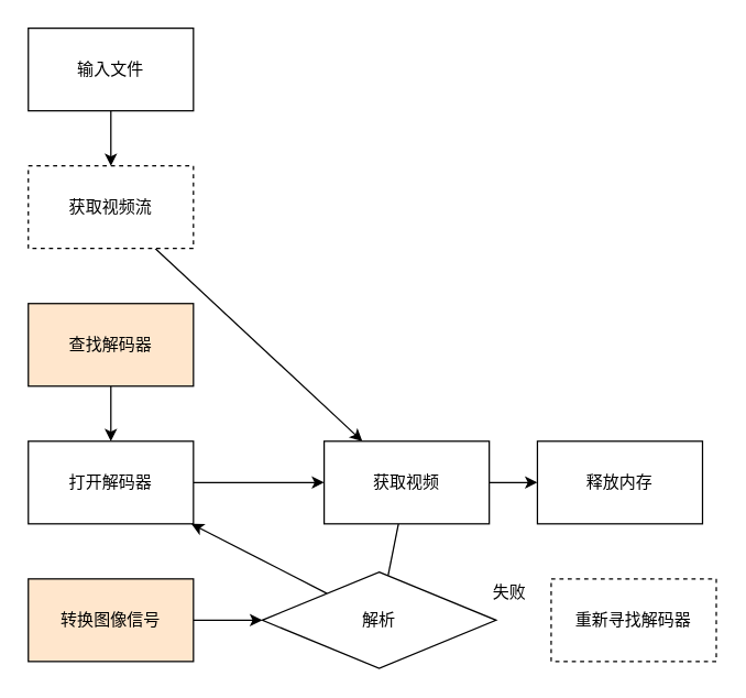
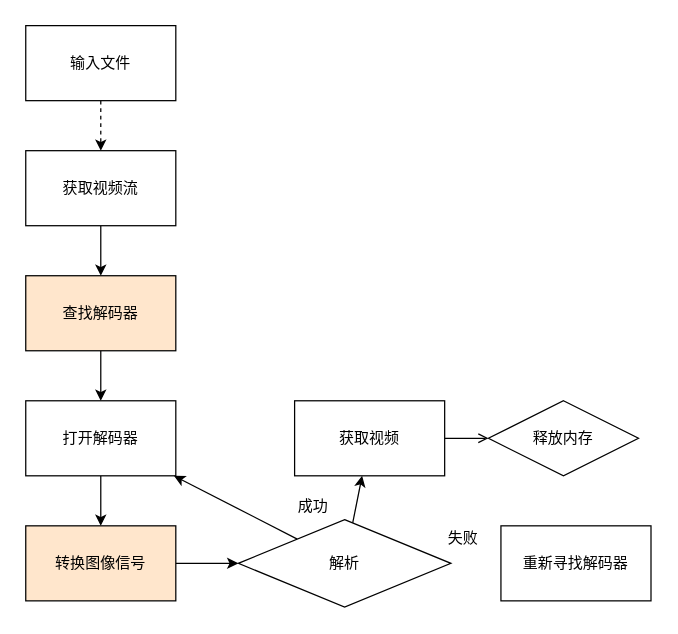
- <mxCell id="2" value="" style="edgeStyle=none;html=1;" edge="1" parent="1" source="3" target="5"><mxGeometry relative="1" as="geometry" /></mxCell>
+ <mxCell id="2" value="" style="edgeStyle=none;html=1;dashed=1;" edge="1" parent="1" source="3" target="5"><mxGeometry relative="1" as="geometry" /></mxCell>
- <mxCell id="5" value="获取视频流" style="rounded=0;whiteSpace=wrap;html=1;dashed=1;" vertex="1" parent="1"><mxGeometry x="20" y="120" width="120" height="60" as="geometry" /></mxCell>
+ <mxCell id="5" value="获取视频流" style="rounded=0;whiteSpace=wrap;html=1;" vertex="1" parent="1"><mxGeometry x="20" y="120" width="120" height="60" as="geometry" /></mxCell>
- <mxCell id="4" value="" style="edgeStyle=none;html=1;" edge="1" parent="1" source="5" target="16"><mxGeometry relative="1" as="geometry" /></mxCell>
+ <mxCell id="4" value="" style="edgeStyle=none;html=1;" edge="1" parent="1" source="5" target="7"><mxGeometry relative="1" as="geometry" /></mxCell>
- <mxCell id="8" value="" style="edgeStyle=none;html=1;" edge="1" parent="1" source="9" target="16"><mxGeometry relative="1" as="geometry" /></mxCell>
+ <mxCell id="8" value="" style="edgeStyle=none;html=1;" edge="1" parent="1" source="9" target="11"><mxGeometry relative="1" as="geometry" /></mxCell>
- <mxCell id="15" value="" style="edgeStyle=none;html=1;" edge="1" parent="1" source="16" target="17"><mxGeometry relative="1" as="geometry" /></mxCell>
+ <mxCell id="15" value="" style="edgeStyle=none;html=1;endArrow=open;" edge="1" parent="1" source="16" target="17"><mxGeometry relative="1" as="geometry" /></mxCell>
- <mxCell id="17" value="释放内存" style="rounded=0;whiteSpace=wrap;html=1;" vertex="1" parent="1"><mxGeometry x="390" y="320" width="120" height="60" as="geometry" /></mxCell>
+ <mxCell id="17" value="释放内存" style="rhombus;whiteSpace=wrap;html=1;" vertex="1" parent="1"><mxGeometry x="390" y="320" width="120" height="60" as="geometry" /></mxCell>
- <mxCell id="12" value="" style="edgeStyle=none;html=1;endArrow=none;" edge="1" parent="1" source="14" target="16"><mxGeometry relative="1" as="geometry" /></mxCell>
+ <mxCell id="12" value="" style="edgeStyle=none;html=1;" edge="1" parent="1" source="14" target="16"><mxGeometry relative="1" as="geometry" /></mxCell>
+ <mxCell id="19" value="成功" style="text;html=1;strokeColor=none;fillColor=none;align=center;verticalAlign=middle;whiteSpace=wrap;rounded=0;" vertex="1" parent="1"><mxGeometry x="230" y="395" width="40" height="20" as="geometry" /></mxCell>
- <mxCell id="18" value="重新寻找解码器" style="rounded=0;whiteSpace=wrap;html=1;dashed=1;" vertex="1" parent="1"><mxGeometry x="400" y="420" width="120" height="60" as="geometry" /></mxCell>
+ <mxCell id="18" value="重新寻找解码器" style="rounded=0;whiteSpace=wrap;html=1;" vertex="1" parent="1"><mxGeometry x="400" y="420" width="120" height="60" as="geometry" /></mxCell>
